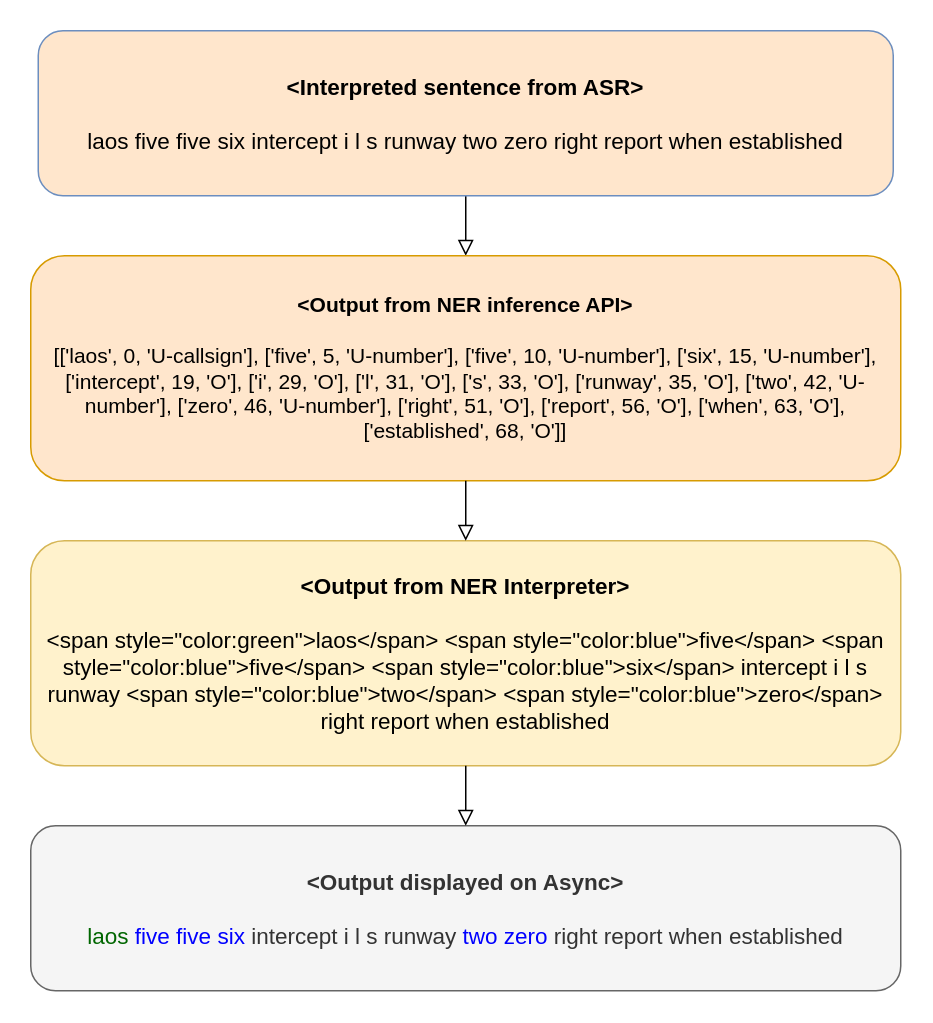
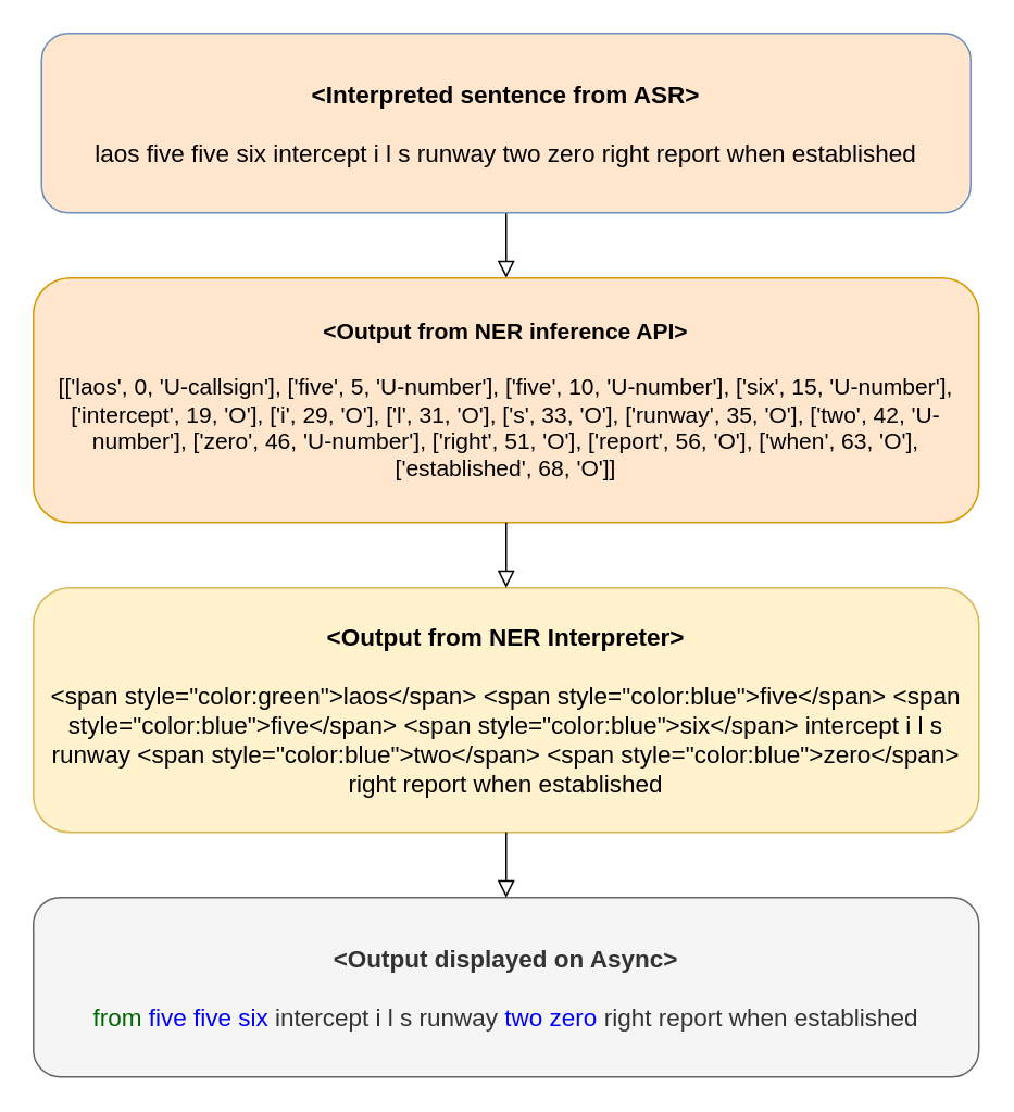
- <mxCell id="7" value="&lt;font style=&quot;font-size: 15px;&quot;&gt;&lt;b style=&quot;border-color: var(--border-color);&quot;&gt;&amp;lt;Output displayed on Async&amp;gt;&lt;br style=&quot;border-color: var(--border-color);&quot;&gt;&lt;br style=&quot;border-color: var(--border-color);&quot;&gt;&lt;/b&gt;&lt;font style=&quot;font-size: 15px;&quot; color=&quot;#006600&quot;&gt;laos&lt;/font&gt; &lt;font style=&quot;font-size: 15px;&quot; color=&quot;#0000ff&quot;&gt;five five&lt;/font&gt;&amp;nbsp;&lt;font style=&quot;font-size: 15px;&quot; color=&quot;#0000ff&quot;&gt;six&lt;/font&gt; intercept i l s runway &lt;font style=&quot;font-size: 15px;&quot; color=&quot;#0000ff&quot;&gt;two zero&lt;/font&gt; right report when established&lt;/font&gt;" style="rounded=1;whiteSpace=wrap;html=1;fillColor=#f5f5f5;strokeColor=#666666;fontColor=#333333;" vertex="1" parent="1"><mxGeometry x="20" y="550" width="580" height="110" as="geometry" /></mxCell>
+ <mxCell id="7" value="&lt;font style=&quot;font-size: 15px;&quot;&gt;&lt;b style=&quot;border-color: var(--border-color);&quot;&gt;&amp;lt;Output displayed on Async&amp;gt;&lt;br style=&quot;border-color: var(--border-color);&quot;&gt;&lt;br style=&quot;border-color: var(--border-color);&quot;&gt;&lt;/b&gt;&lt;font style=&quot;font-size: 15px;&quot; color=&quot;#006600&quot;&gt;from&lt;/font&gt; &lt;font style=&quot;font-size: 15px;&quot; color=&quot;#0000ff&quot;&gt;five five&lt;/font&gt;&amp;nbsp;&lt;font style=&quot;font-size: 15px;&quot; color=&quot;#0000ff&quot;&gt;six&lt;/font&gt; intercept i l s runway &lt;font style=&quot;font-size: 15px;&quot; color=&quot;#0000ff&quot;&gt;two zero&lt;/font&gt; right report when established&lt;/font&gt;" style="rounded=1;whiteSpace=wrap;html=1;fillColor=#f5f5f5;strokeColor=#666666;fontColor=#333333;" vertex="1" parent="1"><mxGeometry x="20" y="550" width="580" height="110" as="geometry" /></mxCell>
